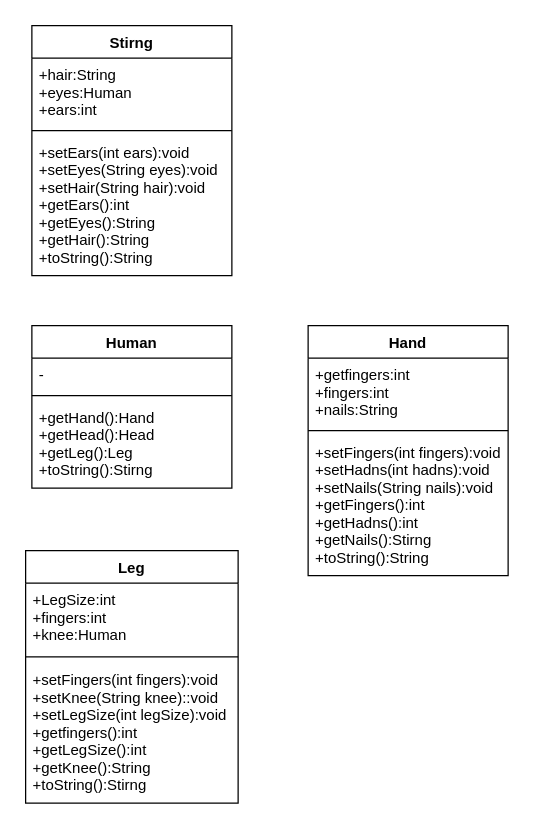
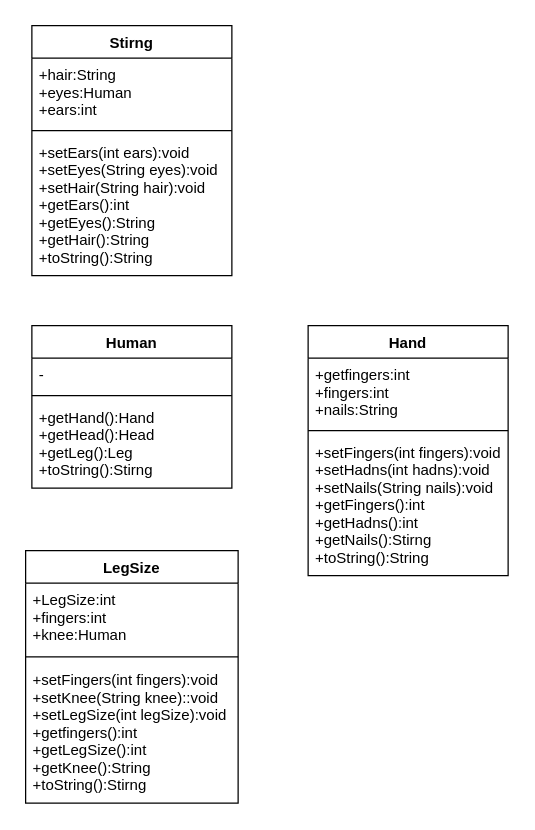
- <mxCell id="6" value="Leg" style="swimlane;fontStyle=1;align=center;verticalAlign=top;childLayout=stackLayout;horizontal=1;startSize=26;horizontalStack=0;resizeParent=1;resizeParentMax=0;resizeLast=0;collapsible=1;marginBottom=0;" vertex="1" parent="1"><mxGeometry x="20" y="440" width="170" height="202" as="geometry" /></mxCell>
+ <mxCell id="6" value="LegSize" style="swimlane;fontStyle=1;align=center;verticalAlign=top;childLayout=stackLayout;horizontal=1;startSize=26;horizontalStack=0;resizeParent=1;resizeParentMax=0;resizeLast=0;collapsible=1;marginBottom=0;" vertex="1" parent="1"><mxGeometry x="20" y="440" width="170" height="202" as="geometry" /></mxCell>
